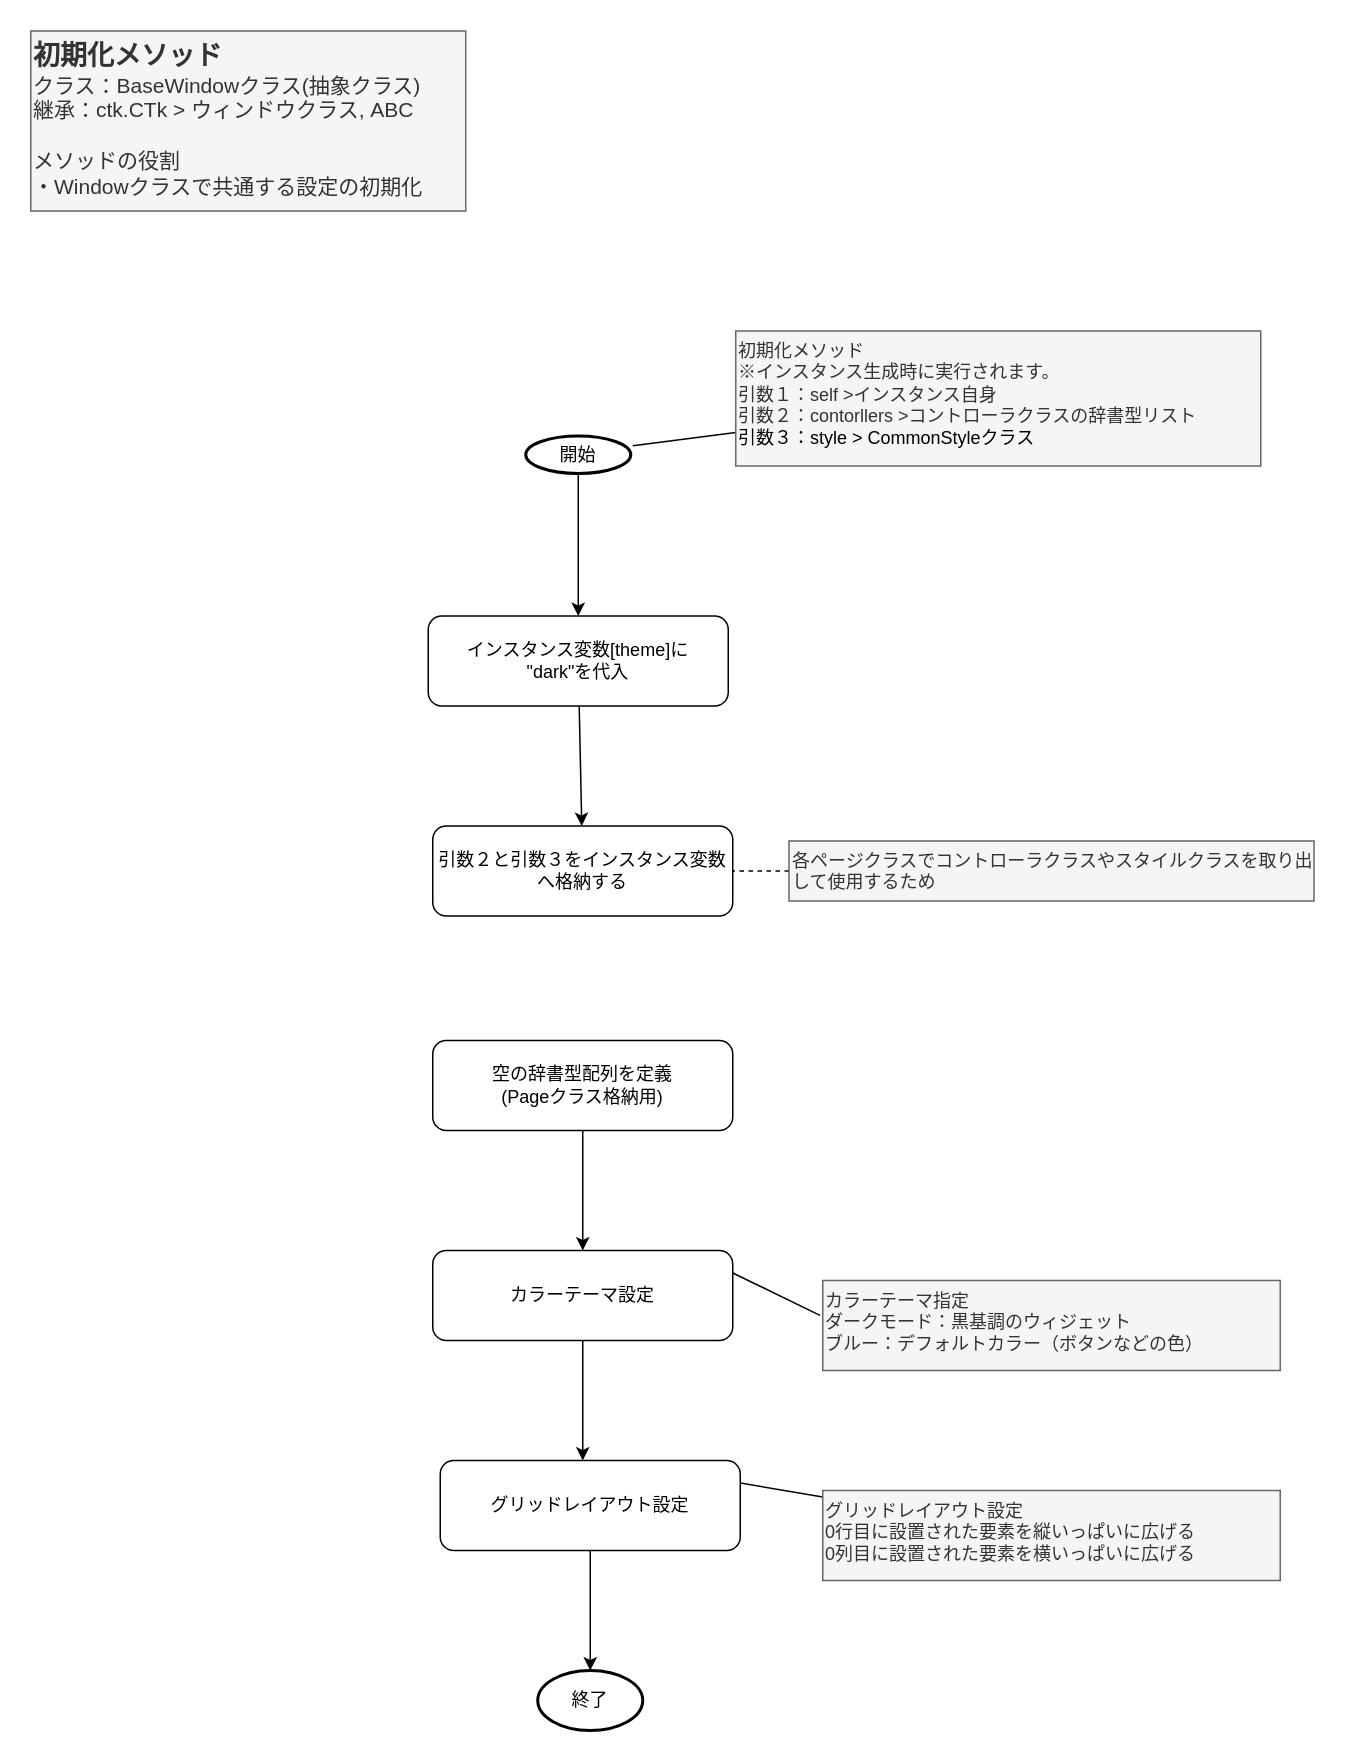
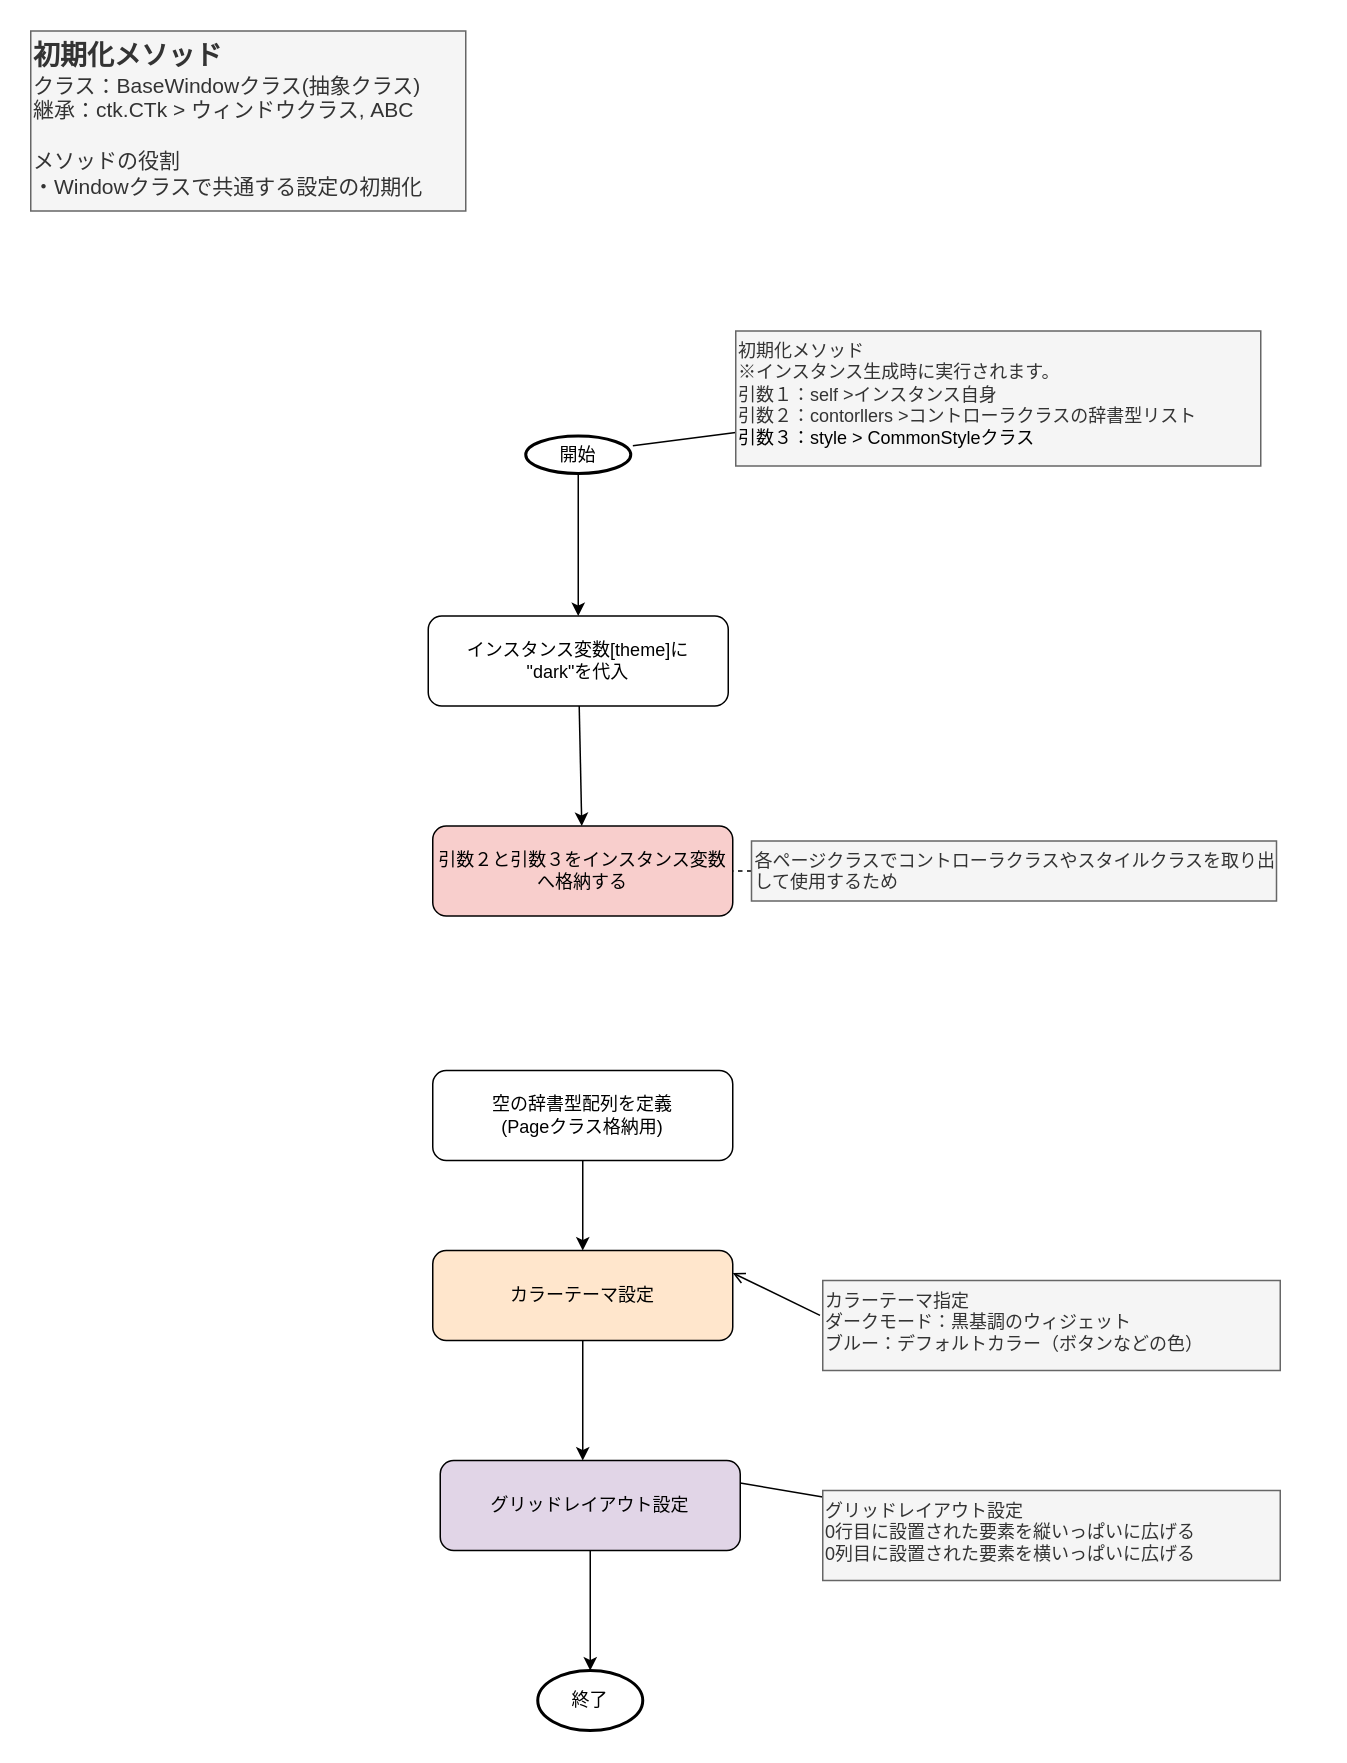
- <mxCell id="18" value="引数２と引数３をインスタンス変数へ格納する" style="rounded=1;whiteSpace=wrap;html=1;" parent="1" vertex="1"><mxGeometry x="288" y="550" width="200" height="60" as="geometry" /></mxCell>
+ <mxCell id="18" value="引数２と引数３をインスタンス変数へ格納する" style="rounded=1;whiteSpace=wrap;html=1;fillColor=#f8cecc;" parent="1" vertex="1"><mxGeometry x="288" y="550" width="200" height="60" as="geometry" /></mxCell>
- <mxCell id="20" value="&lt;div&gt;各ページクラスでコントローラクラスやスタイルクラスを取り出して使用するため&lt;/div&gt;&lt;div&gt;&lt;br&gt;&lt;/div&gt;" style="text;html=1;align=left;verticalAlign=top;whiteSpace=wrap;rounded=0;fillColor=#f5f5f5;fontColor=#333333;strokeColor=#666666;" parent="1" vertex="1"><mxGeometry x="525.5" y="560" width="350" height="40" as="geometry" /></mxCell>
+ <mxCell id="20" value="&lt;div&gt;各ページクラスでコントローラクラスやスタイルクラスを取り出して使用するため&lt;/div&gt;&lt;div&gt;&lt;br&gt;&lt;/div&gt;" style="text;html=1;align=left;verticalAlign=top;whiteSpace=wrap;rounded=0;fillColor=#f5f5f5;fontColor=#333333;strokeColor=#666666;" parent="1" vertex="1"><mxGeometry x="500.5" y="560" width="350" height="40" as="geometry" /></mxCell>
- <mxCell id="9" value="空の辞書型配列を定義&lt;div&gt;(Pageクラス格納用)&lt;/div&gt;" style="rounded=1;whiteSpace=wrap;html=1;" parent="1" vertex="1"><mxGeometry x="288" y="693" width="200" height="60" as="geometry" /></mxCell>
+ <mxCell id="9" value="空の辞書型配列を定義&lt;div&gt;(Pageクラス格納用)&lt;/div&gt;" style="rounded=1;whiteSpace=wrap;html=1;" parent="1" vertex="1"><mxGeometry x="288" y="713" width="200" height="60" as="geometry" /></mxCell>
- <mxCell id="10" style="rounded=0;orthogonalLoop=1;jettySize=auto;html=1;entryX=1;entryY=0.25;entryDx=0;entryDy=0;exitX=-0.006;exitY=0.387;exitDx=0;exitDy=0;exitPerimeter=0;endArrow=none;endFill=0;" parent="1" source="11" target="16" edge="1"><mxGeometry relative="1" as="geometry"><mxPoint x="518" y="583" as="targetPoint" /></mxGeometry></mxCell>
+ <mxCell id="10" style="rounded=0;orthogonalLoop=1;jettySize=auto;html=1;entryX=1;entryY=0.25;entryDx=0;entryDy=0;exitX=-0.006;exitY=0.387;exitDx=0;exitDy=0;exitPerimeter=0;endArrow=open;endFill=0;" parent="1" source="11" target="16" edge="1"><mxGeometry relative="1" as="geometry"><mxPoint x="518" y="583" as="targetPoint" /></mxGeometry></mxCell>
- <mxCell id="16" value="カラーテーマ設定" style="rounded=1;whiteSpace=wrap;html=1;" parent="1" vertex="1"><mxGeometry x="288" y="833" width="200" height="60" as="geometry" /></mxCell>
+ <mxCell id="16" value="カラーテーマ設定" style="rounded=1;whiteSpace=wrap;html=1;fillColor=#ffe6cc;" parent="1" vertex="1"><mxGeometry x="288" y="833" width="200" height="60" as="geometry" /></mxCell>
- <mxCell id="15" value="グリッドレイアウト設定" style="rounded=1;whiteSpace=wrap;html=1;" parent="1" vertex="1"><mxGeometry x="293" y="973" width="200" height="60" as="geometry" /></mxCell>
+ <mxCell id="15" value="グリッドレイアウト設定" style="rounded=1;whiteSpace=wrap;html=1;fillColor=#e1d5e7;" parent="1" vertex="1"><mxGeometry x="293" y="973" width="200" height="60" as="geometry" /></mxCell>
